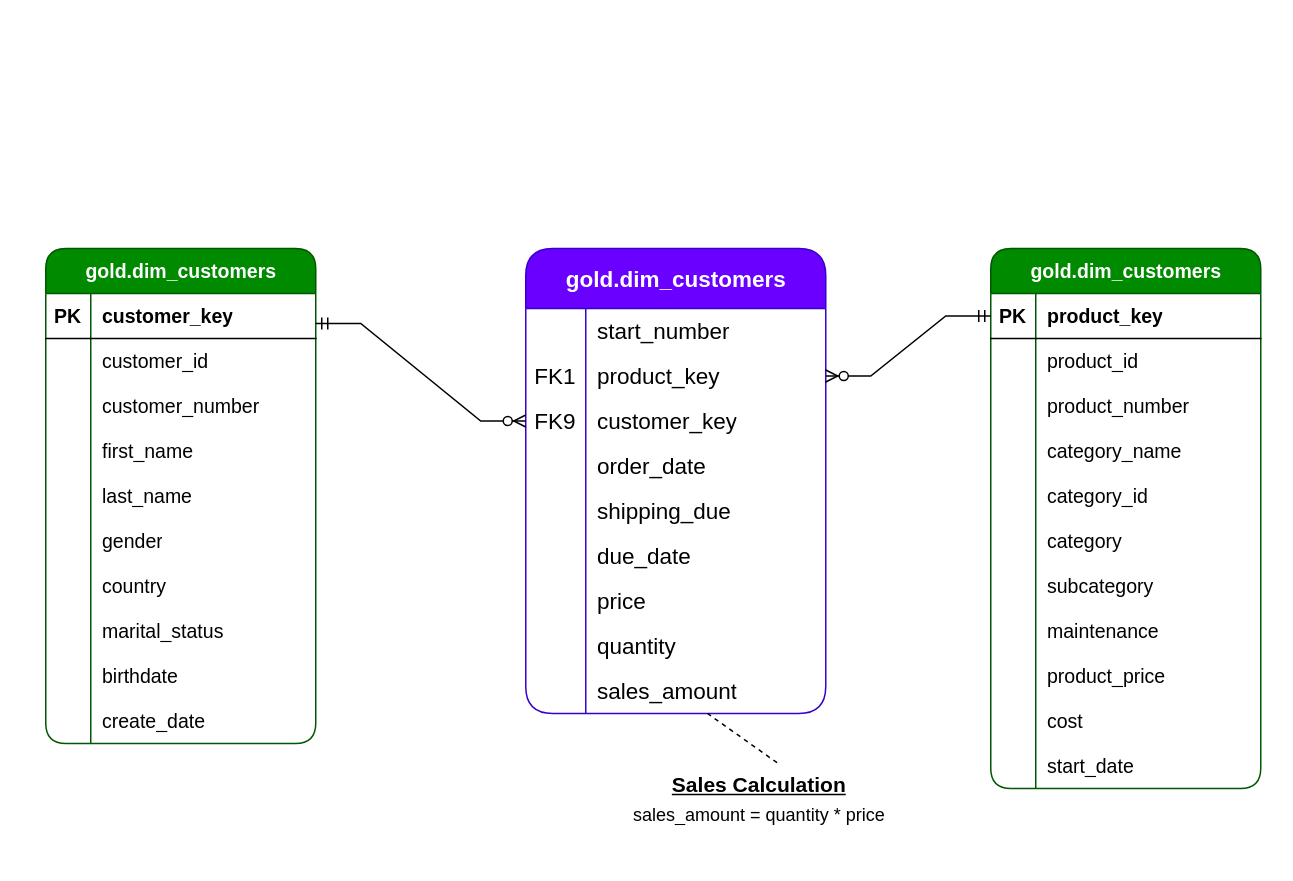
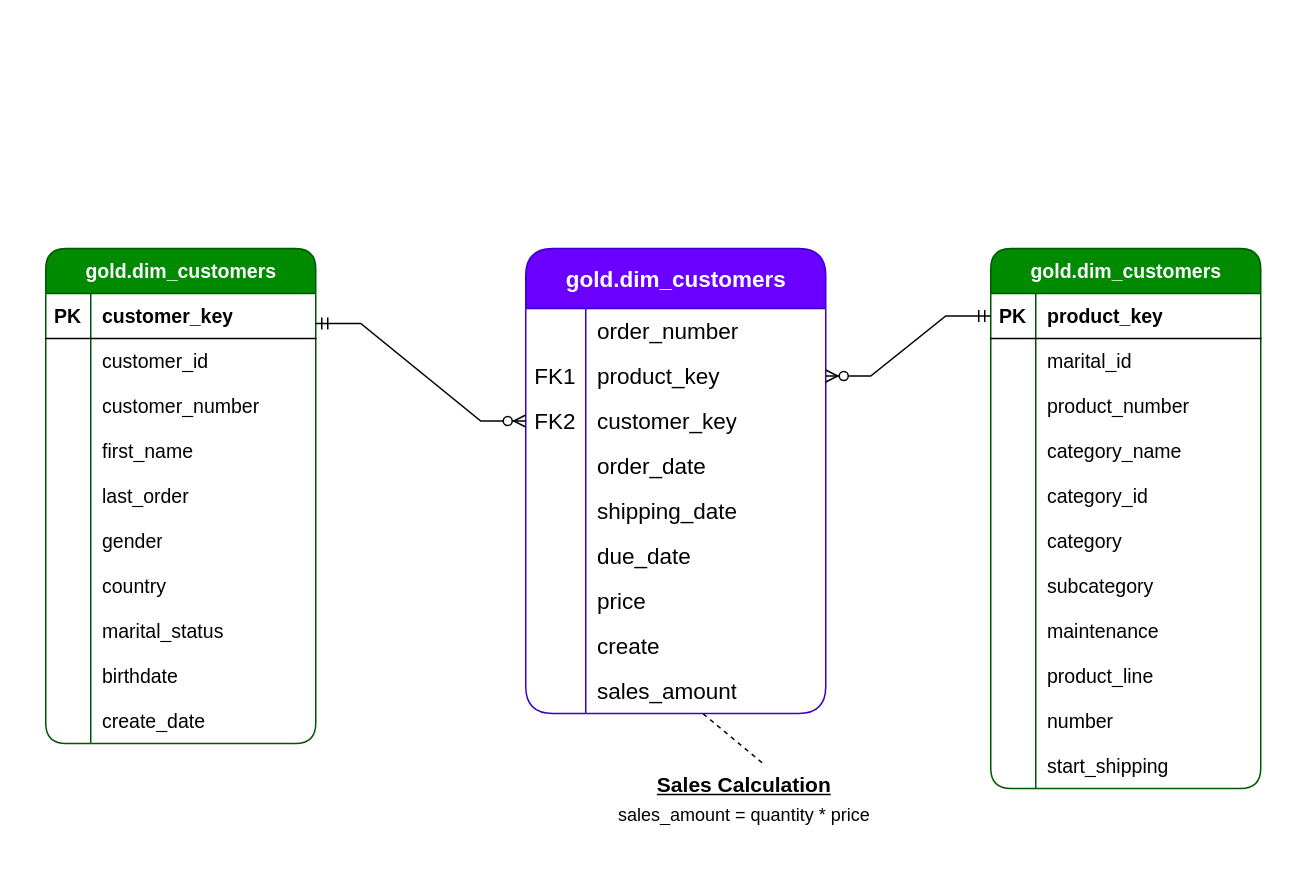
- <mxCell id="36" value="start_number" style="shape=partialRectangle;connectable=0;fillColor=none;top=0;left=0;bottom=0;right=0;align=left;spacingLeft=6;overflow=hidden;whiteSpace=wrap;html=1;fontSize=15;" vertex="1" parent="34"><mxGeometry x="40" width="160" height="30" as="geometry"><mxRectangle width="160" height="30" as="alternateBounds" /></mxGeometry></mxCell>
+ <mxCell id="36" value="order_number" style="shape=partialRectangle;connectable=0;fillColor=none;top=0;left=0;bottom=0;right=0;align=left;spacingLeft=6;overflow=hidden;whiteSpace=wrap;html=1;fontSize=15;" vertex="1" parent="34"><mxGeometry x="40" width="160" height="30" as="geometry"><mxRectangle width="160" height="30" as="alternateBounds" /></mxGeometry></mxCell>
- <mxCell id="67" value="product_id" style="shape=partialRectangle;connectable=0;fillColor=none;top=0;left=0;bottom=0;right=0;align=left;spacingLeft=6;overflow=hidden;whiteSpace=wrap;html=1;fontSize=13;" vertex="1" parent="65"><mxGeometry x="30" width="150" height="30" as="geometry"><mxRectangle width="150" height="30" as="alternateBounds" /></mxGeometry></mxCell>
+ <mxCell id="67" value="marital_id" style="shape=partialRectangle;connectable=0;fillColor=none;top=0;left=0;bottom=0;right=0;align=left;spacingLeft=6;overflow=hidden;whiteSpace=wrap;html=1;fontSize=13;" vertex="1" parent="65"><mxGeometry x="30" width="150" height="30" as="geometry"><mxRectangle width="150" height="30" as="alternateBounds" /></mxGeometry></mxCell>
- <mxCell id="41" value="FK9" style="shape=partialRectangle;connectable=0;fillColor=none;top=0;left=0;bottom=0;right=0;editable=1;overflow=hidden;whiteSpace=wrap;html=1;fontSize=15;" vertex="1" parent="40"><mxGeometry width="40" height="30" as="geometry"><mxRectangle width="40" height="30" as="alternateBounds" /></mxGeometry></mxCell>
+ <mxCell id="41" value="FK2" style="shape=partialRectangle;connectable=0;fillColor=none;top=0;left=0;bottom=0;right=0;editable=1;overflow=hidden;whiteSpace=wrap;html=1;fontSize=15;" vertex="1" parent="40"><mxGeometry width="40" height="30" as="geometry"><mxRectangle width="40" height="30" as="alternateBounds" /></mxGeometry></mxCell>
- <mxCell id="17" value="last_name" style="shape=partialRectangle;connectable=0;fillColor=none;top=0;left=0;bottom=0;right=0;align=left;spacingLeft=6;overflow=hidden;whiteSpace=wrap;html=1;fontSize=13;" vertex="1" parent="15"><mxGeometry x="30" width="150" height="30" as="geometry"><mxRectangle width="150" height="30" as="alternateBounds" /></mxGeometry></mxCell>
+ <mxCell id="17" value="last_order" style="shape=partialRectangle;connectable=0;fillColor=none;top=0;left=0;bottom=0;right=0;align=left;spacingLeft=6;overflow=hidden;whiteSpace=wrap;html=1;fontSize=13;" vertex="1" parent="15"><mxGeometry x="30" width="150" height="30" as="geometry"><mxRectangle width="150" height="30" as="alternateBounds" /></mxGeometry></mxCell>
- <mxCell id="48" value="shipping_due" style="shape=partialRectangle;connectable=0;fillColor=none;top=0;left=0;bottom=0;right=0;align=left;spacingLeft=6;overflow=hidden;whiteSpace=wrap;html=1;fontSize=15;" vertex="1" parent="46"><mxGeometry x="40" width="160" height="30" as="geometry"><mxRectangle width="160" height="30" as="alternateBounds" /></mxGeometry></mxCell>
+ <mxCell id="48" value="shipping_date" style="shape=partialRectangle;connectable=0;fillColor=none;top=0;left=0;bottom=0;right=0;align=left;spacingLeft=6;overflow=hidden;whiteSpace=wrap;html=1;fontSize=15;" vertex="1" parent="46"><mxGeometry x="40" width="160" height="30" as="geometry"><mxRectangle width="160" height="30" as="alternateBounds" /></mxGeometry></mxCell>
- <mxCell id="57" value="quantity" style="shape=partialRectangle;connectable=0;fillColor=none;top=0;left=0;bottom=0;right=0;align=left;spacingLeft=6;overflow=hidden;whiteSpace=wrap;html=1;fontSize=15;" vertex="1" parent="55"><mxGeometry x="40" width="160" height="30" as="geometry"><mxRectangle width="160" height="30" as="alternateBounds" /></mxGeometry></mxCell>
+ <mxCell id="57" value="create" style="shape=partialRectangle;connectable=0;fillColor=none;top=0;left=0;bottom=0;right=0;align=left;spacingLeft=6;overflow=hidden;whiteSpace=wrap;html=1;fontSize=15;" vertex="1" parent="55"><mxGeometry x="40" width="160" height="30" as="geometry"><mxRectangle width="160" height="30" as="alternateBounds" /></mxGeometry></mxCell>
- <mxCell id="88" value="product_price" style="shape=partialRectangle;connectable=0;fillColor=none;top=0;left=0;bottom=0;right=0;align=left;spacingLeft=6;overflow=hidden;whiteSpace=wrap;html=1;fontSize=13;" vertex="1" parent="86"><mxGeometry x="30" width="150" height="30" as="geometry"><mxRectangle width="150" height="30" as="alternateBounds" /></mxGeometry></mxCell>
+ <mxCell id="88" value="product_line" style="shape=partialRectangle;connectable=0;fillColor=none;top=0;left=0;bottom=0;right=0;align=left;spacingLeft=6;overflow=hidden;whiteSpace=wrap;html=1;fontSize=13;" vertex="1" parent="86"><mxGeometry x="30" width="150" height="30" as="geometry"><mxRectangle width="150" height="30" as="alternateBounds" /></mxGeometry></mxCell>
- <mxCell id="91" value="cost" style="shape=partialRectangle;connectable=0;fillColor=none;top=0;left=0;bottom=0;right=0;align=left;spacingLeft=6;overflow=hidden;whiteSpace=wrap;html=1;fontSize=13;" vertex="1" parent="89"><mxGeometry x="30" width="150" height="30" as="geometry"><mxRectangle width="150" height="30" as="alternateBounds" /></mxGeometry></mxCell>
+ <mxCell id="91" value="number" style="shape=partialRectangle;connectable=0;fillColor=none;top=0;left=0;bottom=0;right=0;align=left;spacingLeft=6;overflow=hidden;whiteSpace=wrap;html=1;fontSize=13;" vertex="1" parent="89"><mxGeometry x="30" width="150" height="30" as="geometry"><mxRectangle width="150" height="30" as="alternateBounds" /></mxGeometry></mxCell>
- <mxCell id="94" value="start_date" style="shape=partialRectangle;connectable=0;fillColor=none;top=0;left=0;bottom=0;right=0;align=left;spacingLeft=6;overflow=hidden;whiteSpace=wrap;html=1;fontSize=13;" vertex="1" parent="92"><mxGeometry x="30" width="150" height="30" as="geometry"><mxRectangle width="150" height="30" as="alternateBounds" /></mxGeometry></mxCell>
+ <mxCell id="94" value="start_shipping" style="shape=partialRectangle;connectable=0;fillColor=none;top=0;left=0;bottom=0;right=0;align=left;spacingLeft=6;overflow=hidden;whiteSpace=wrap;html=1;fontSize=13;" vertex="1" parent="92"><mxGeometry x="30" width="150" height="30" as="geometry"><mxRectangle width="150" height="30" as="alternateBounds" /></mxGeometry></mxCell>
- <mxCell id="97" value="&lt;div style=&quot;text-align: center;&quot;&gt;&lt;span style=&quot;background-color: transparent; color: light-dark(rgb(0, 0, 0), rgb(255, 255, 255));&quot;&gt;&lt;b&gt;&lt;u&gt;&lt;font style=&quot;font-size: 14px; line-height: 170%;&quot;&gt;Sales Calculation&lt;/font&gt;&lt;/u&gt;&lt;/b&gt;&lt;/span&gt;&lt;/div&gt;&lt;div&gt;sales_amount = quantity * price&lt;/div&gt;" style="text;html=1;whiteSpace=wrap;overflow=hidden;rounded=0;" vertex="1" parent="1"><mxGeometry x="420" y="505" width="180" height="60" as="geometry" /></mxCell>
+ <mxCell id="97" value="&lt;div style=&quot;text-align: center;&quot;&gt;&lt;span style=&quot;background-color: transparent; color: light-dark(rgb(0, 0, 0), rgb(255, 255, 255));&quot;&gt;&lt;b&gt;&lt;u&gt;&lt;font style=&quot;font-size: 14px; line-height: 170%;&quot;&gt;Sales Calculation&lt;/font&gt;&lt;/u&gt;&lt;/b&gt;&lt;/span&gt;&lt;/div&gt;&lt;div&gt;sales_amount = quantity * price&lt;/div&gt;" style="text;html=1;whiteSpace=wrap;overflow=hidden;rounded=0;" vertex="1" parent="1"><mxGeometry x="410" y="505" width="180" height="60" as="geometry" /></mxCell>
